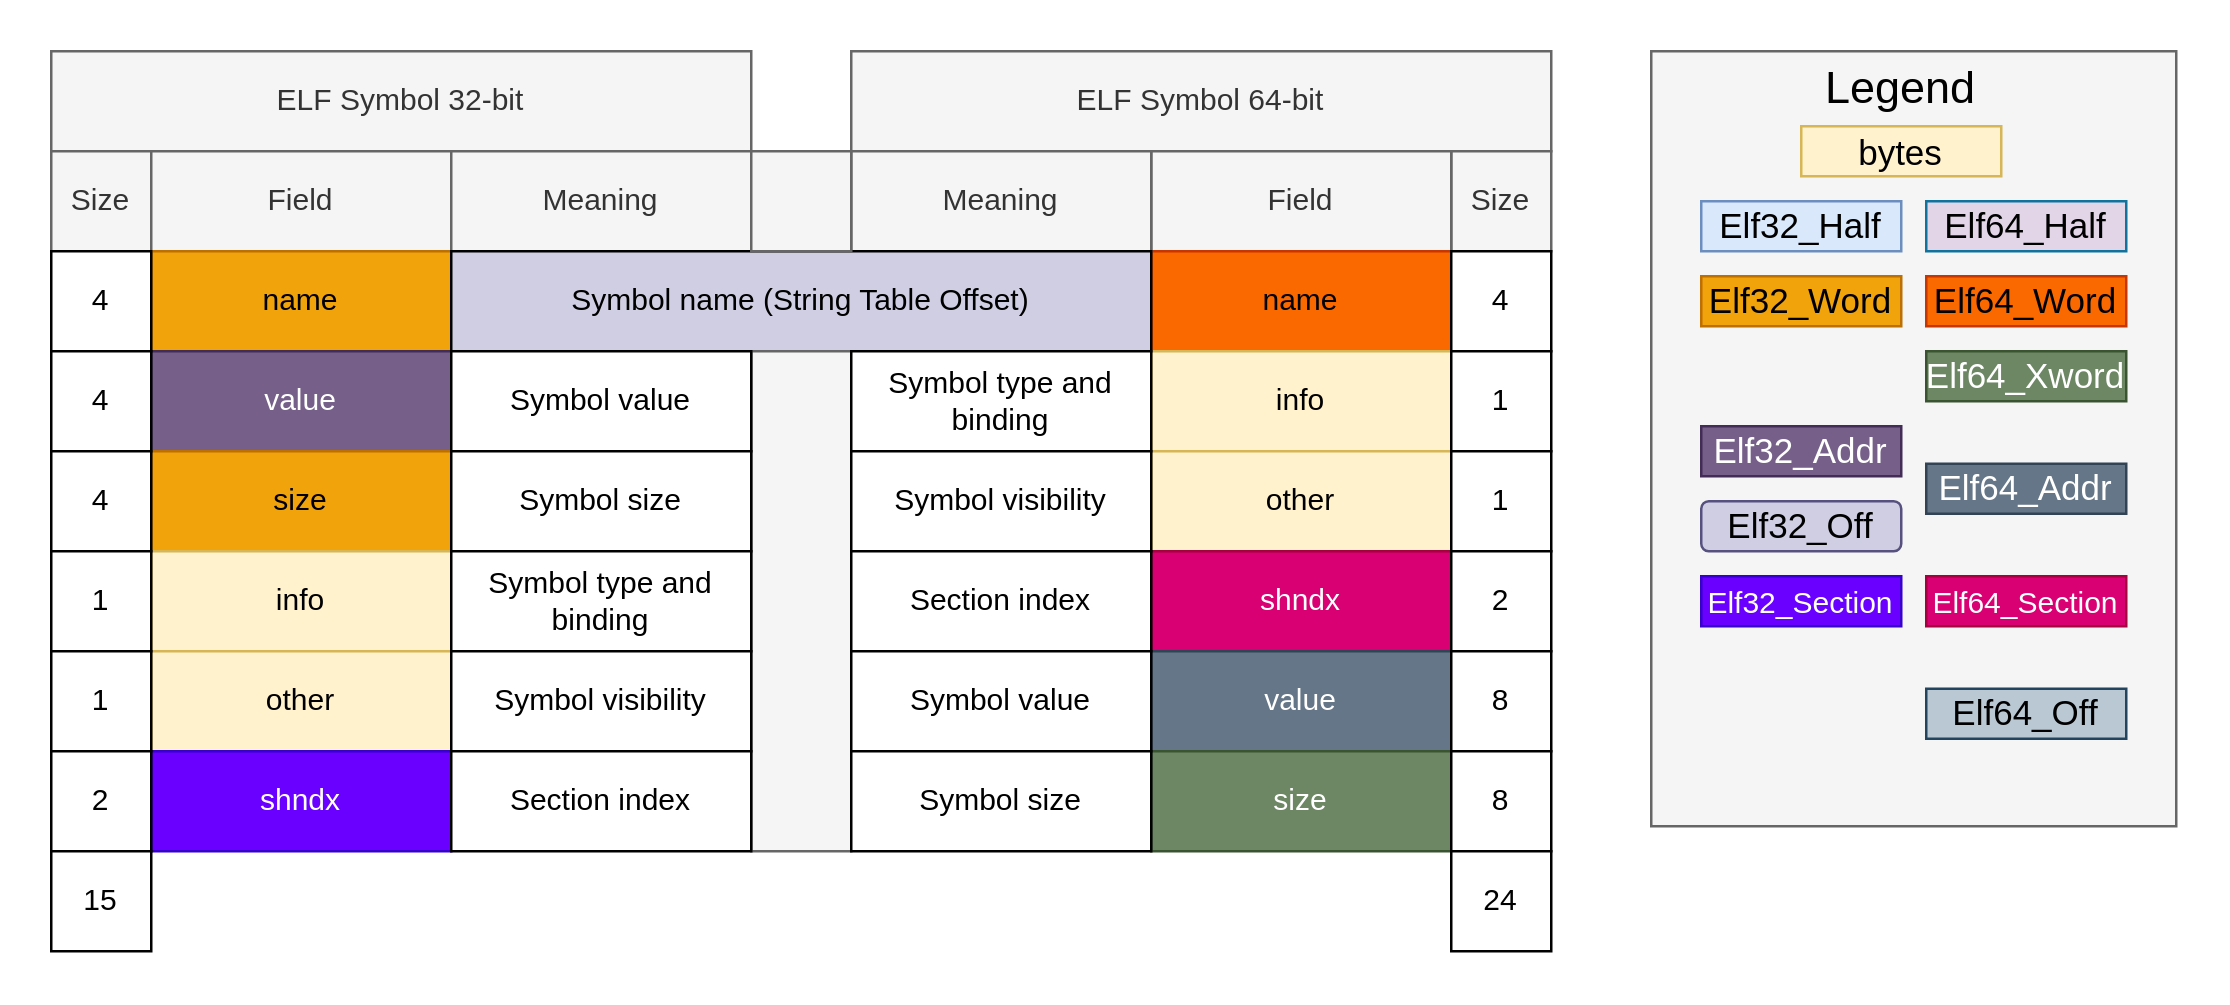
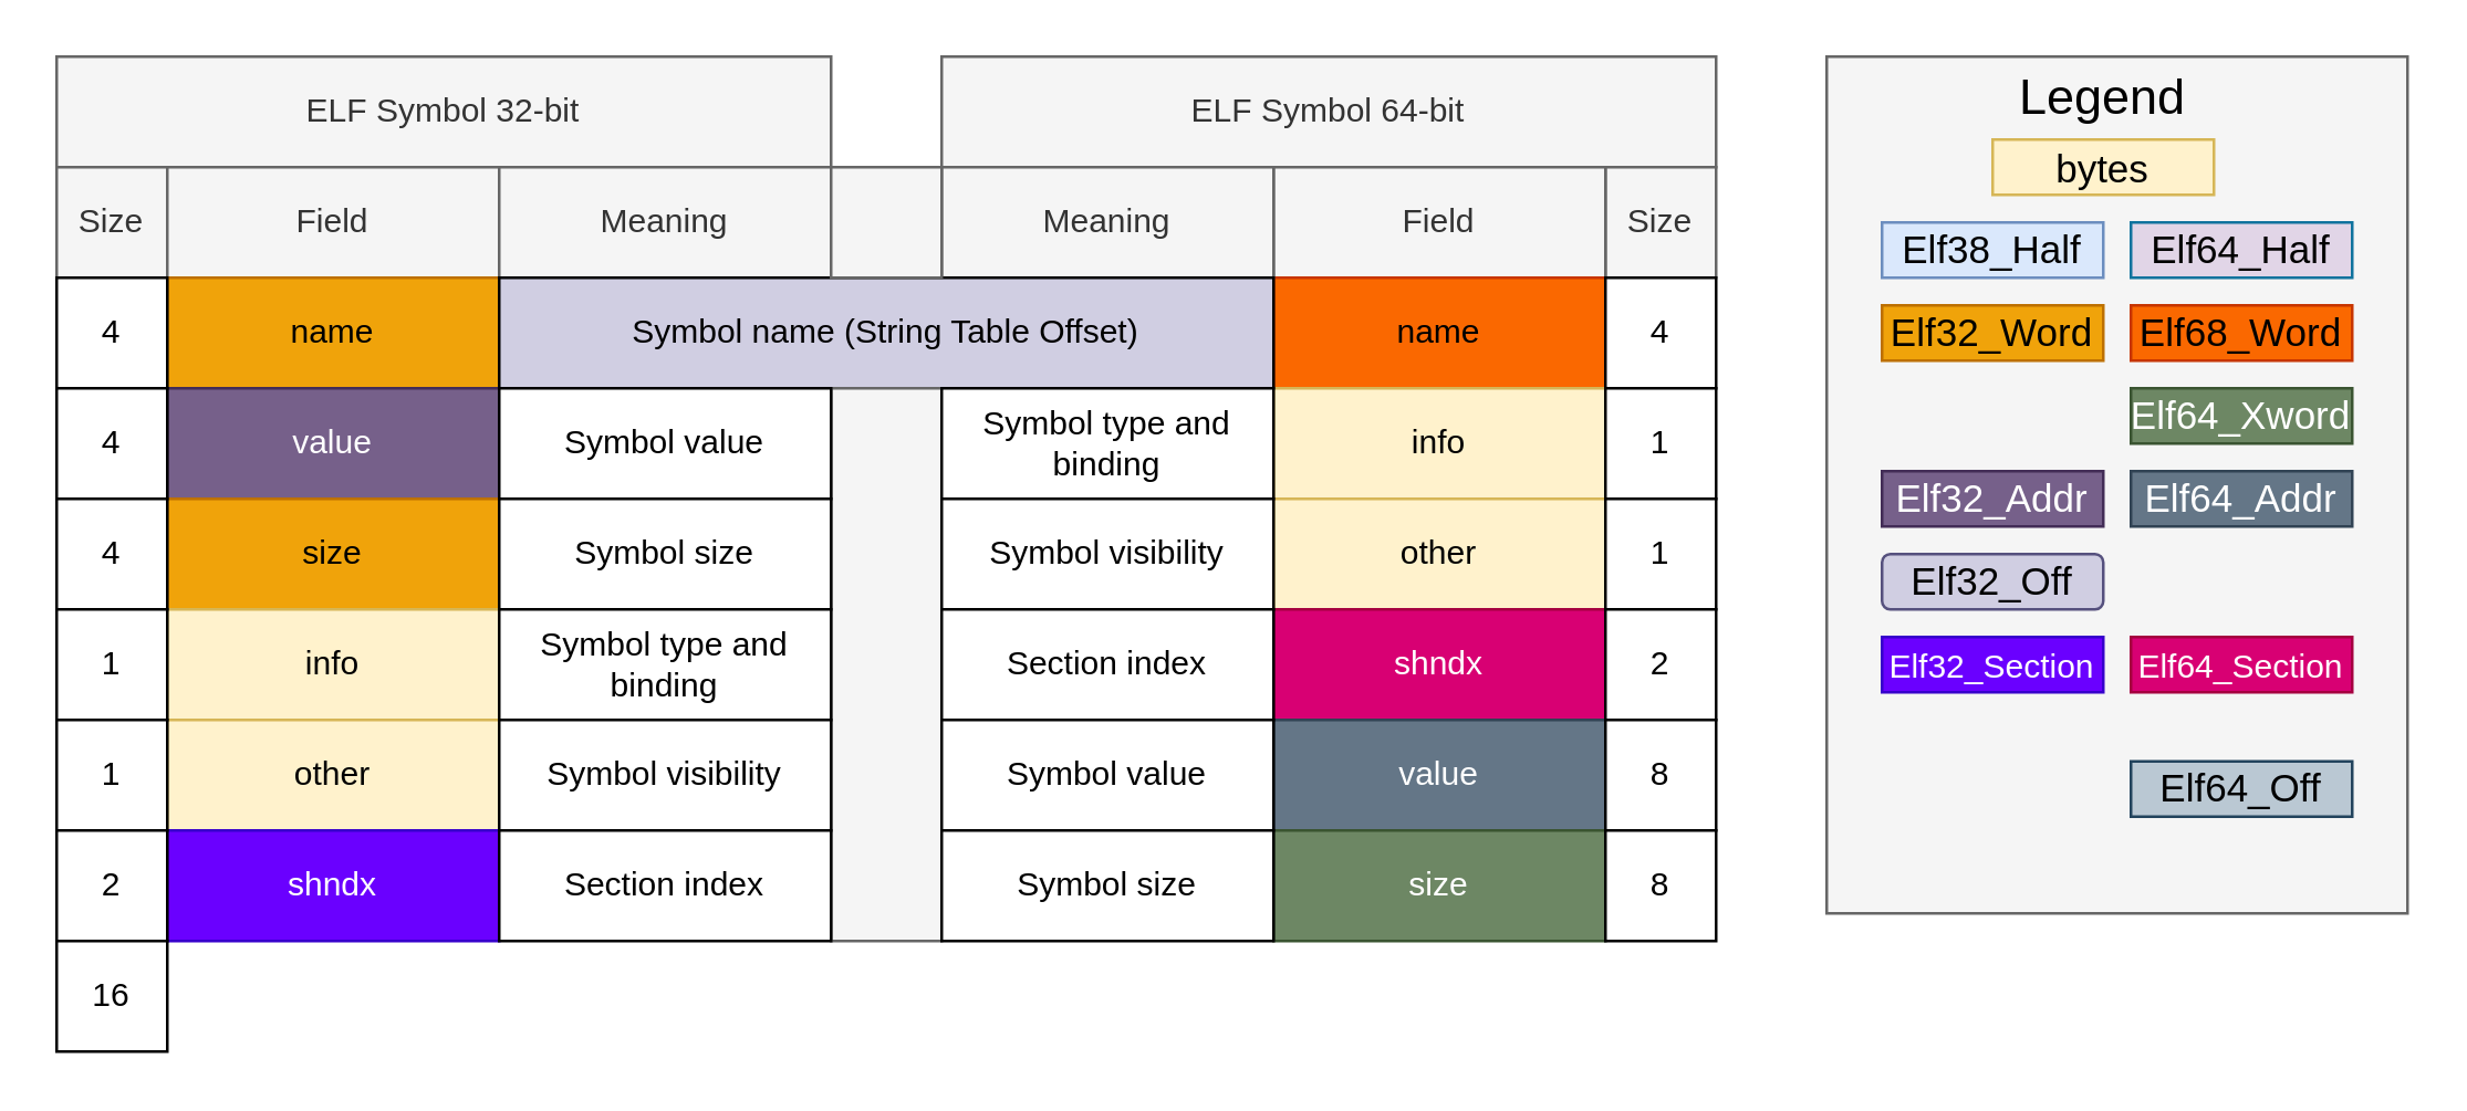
- <mxCell id="12" value="Elf32_Half" style="rounded=0;whiteSpace=wrap;html=1;fontSize=14;fillColor=#dae8fc;strokeColor=#6c8ebf;" vertex="1" parent="1"><mxGeometry x="680" y="80" width="80" height="20" as="geometry" /></mxCell>
+ <mxCell id="12" value="Elf38_Half" style="rounded=0;whiteSpace=wrap;html=1;fontSize=14;fillColor=#dae8fc;strokeColor=#6c8ebf;" vertex="1" parent="1"><mxGeometry x="680" y="80" width="80" height="20" as="geometry" /></mxCell>
- <mxCell id="15" value="Elf64_Word" style="rounded=0;whiteSpace=wrap;html=1;fontSize=14;fillColor=#fa6800;strokeColor=#C73500;fontColor=#000000;" vertex="1" parent="1"><mxGeometry x="770" y="110" width="80" height="20" as="geometry" /></mxCell>
+ <mxCell id="15" value="Elf68_Word" style="rounded=0;whiteSpace=wrap;html=1;fontSize=14;fillColor=#fa6800;strokeColor=#C73500;fontColor=#000000;" vertex="1" parent="1"><mxGeometry x="770" y="110" width="80" height="20" as="geometry" /></mxCell>
- <mxCell id="17" value="Elf64_Addr" style="rounded=0;whiteSpace=wrap;html=1;fontSize=14;fillColor=#647687;strokeColor=#314354;fontColor=#ffffff;" vertex="1" parent="1"><mxGeometry x="770" y="185" width="80" height="20" as="geometry" /></mxCell>
+ <mxCell id="17" value="Elf64_Addr" style="rounded=0;whiteSpace=wrap;html=1;fontSize=14;fillColor=#647687;strokeColor=#314354;fontColor=#ffffff;" vertex="1" parent="1"><mxGeometry x="770" y="170" width="80" height="20" as="geometry" /></mxCell>
- <mxCell id="61" value="15" style="rounded=0;whiteSpace=wrap;html=1;" vertex="1" parent="1"><mxGeometry x="20" y="340" width="40" height="40" as="geometry" /></mxCell>
+ <mxCell id="61" value="16" style="rounded=0;whiteSpace=wrap;html=1;" vertex="1" parent="1"><mxGeometry x="20" y="340" width="40" height="40" as="geometry" /></mxCell>
- <mxCell id="62" value="24" style="rounded=0;whiteSpace=wrap;html=1;" vertex="1" parent="1"><mxGeometry x="580" y="340" width="40" height="40" as="geometry" /></mxCell>
